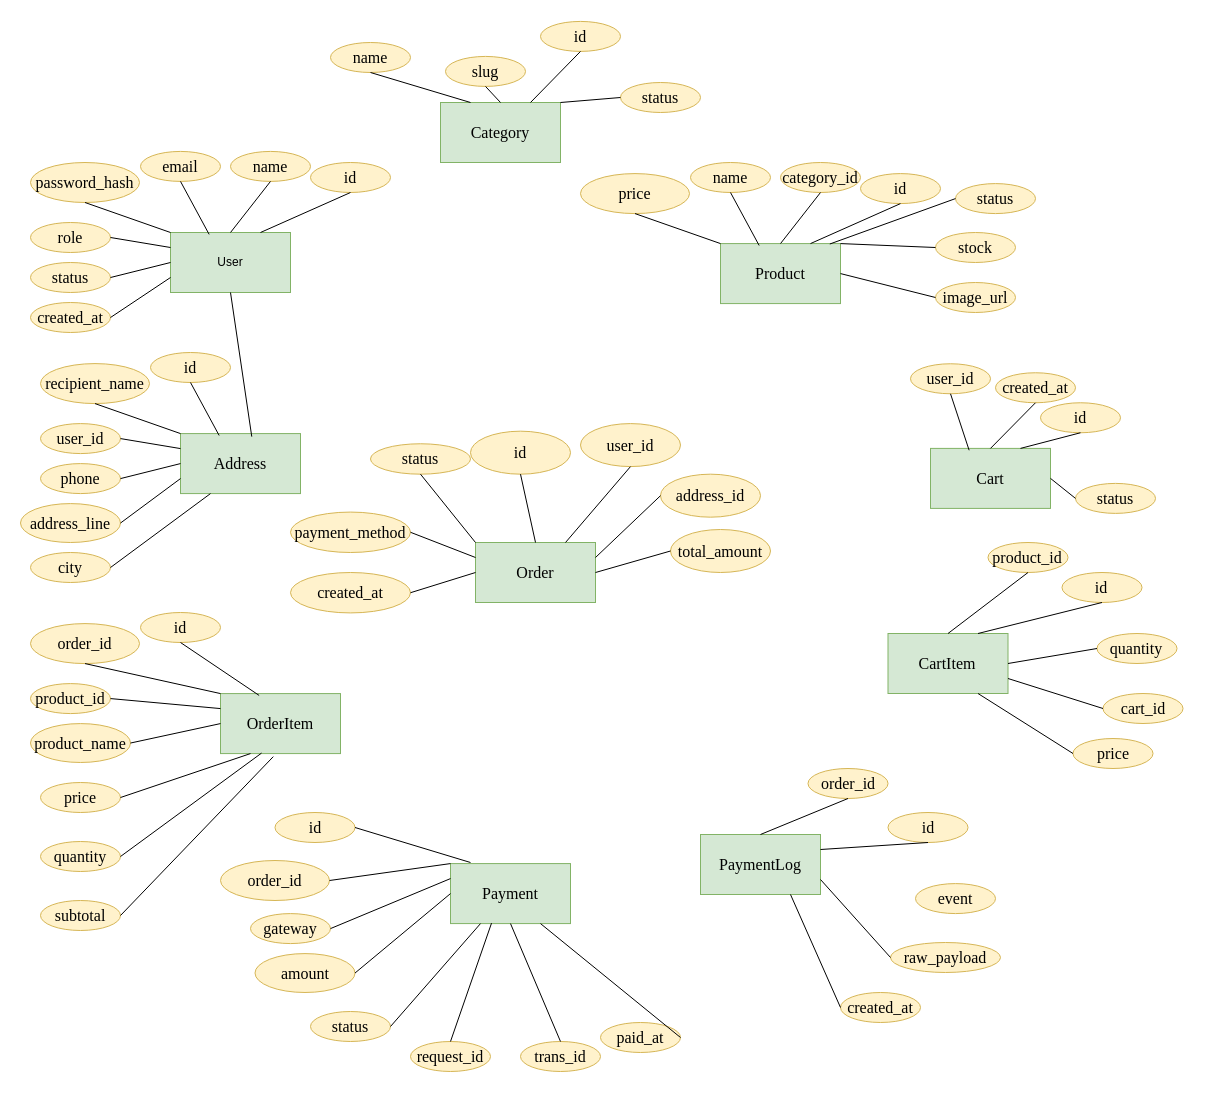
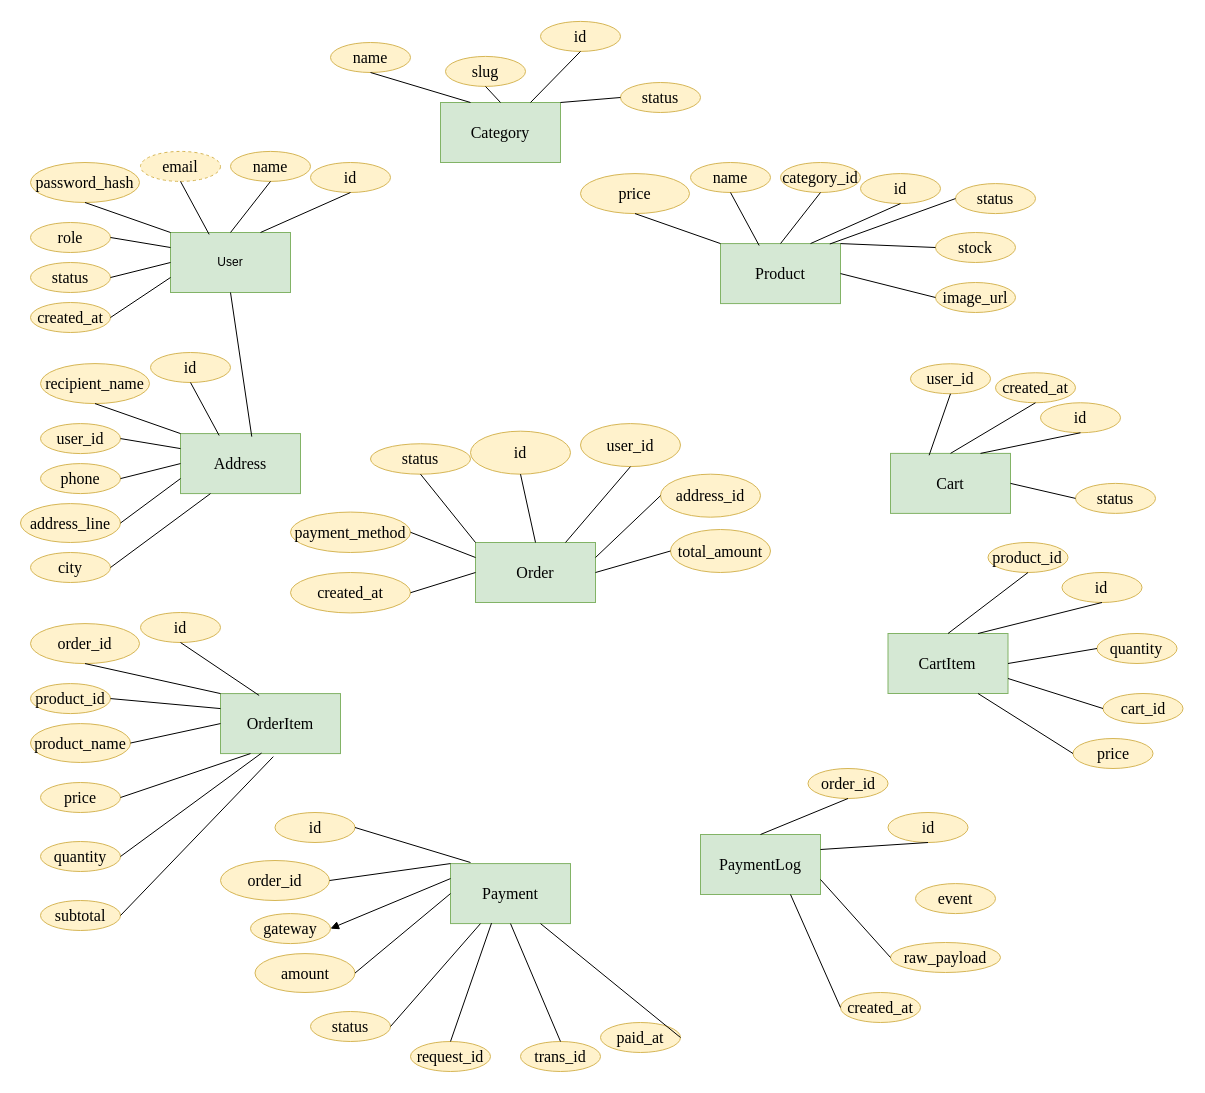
- <mxCell id="7" value="&lt;span style=&quot;caret-color: rgb(0, 0, 0); font-family: -webkit-standard; font-size: medium; text-align: start;&quot;&gt;email&lt;/span&gt;" style="ellipse;whiteSpace=wrap;html=1;strokeColor=#d6b656;align=center;verticalAlign=middle;fontFamily=Helvetica;fontSize=12;fontStyle=0;horizontal=1;fillColor=#fff2cc;" vertex="1" parent="1"><mxGeometry x="140" y="150.92" width="80" height="30" as="geometry" /></mxCell>
+ <mxCell id="7" value="&lt;span style=&quot;caret-color: rgb(0, 0, 0); font-family: -webkit-standard; font-size: medium; text-align: start;&quot;&gt;email&lt;/span&gt;" style="ellipse;whiteSpace=wrap;html=1;strokeColor=#d6b656;align=center;verticalAlign=middle;fontFamily=Helvetica;fontSize=12;fontStyle=0;horizontal=1;fillColor=#fff2cc;dashed=1;" vertex="1" parent="1"><mxGeometry x="140" y="150.92" width="80" height="30" as="geometry" /></mxCell>
- <mxCell id="56" value="&lt;span style=&quot;caret-color: rgb(0, 0, 0); font-family: -webkit-standard; font-size: medium; text-align: start;&quot;&gt;Cart&lt;/span&gt;" style="rounded=0;whiteSpace=wrap;html=1;strokeColor=#82b366;align=center;verticalAlign=middle;fontFamily=Helvetica;fontSize=12;fontStyle=0;horizontal=1;fillColor=#d5e8d4;" vertex="1" parent="1"><mxGeometry x="930" y="447.9" width="120" height="60" as="geometry" /></mxCell>
+ <mxCell id="56" value="&lt;span style=&quot;caret-color: rgb(0, 0, 0); font-family: -webkit-standard; font-size: medium; text-align: start;&quot;&gt;Cart&lt;/span&gt;" style="rounded=0;whiteSpace=wrap;html=1;strokeColor=#82b366;align=center;verticalAlign=middle;fontFamily=Helvetica;fontSize=12;fontStyle=0;horizontal=1;fillColor=#d5e8d4;" vertex="1" parent="1"><mxGeometry x="890" y="452.9" width="120" height="60" as="geometry" /></mxCell>
- <mxCell id="96" value="" style="endArrow=none;html=1;rounded=0;fontFamily=Helvetica;fontSize=12;fontColor=default;fontStyle=0;horizontal=1;entryX=1;entryY=0.5;entryDx=0;entryDy=0;exitX=0;exitY=0.25;exitDx=0;exitDy=0;" edge="1" parent="1" source="90" target="95"><mxGeometry width="50" height="50" relative="1" as="geometry"><mxPoint x="489" y="886.08" as="sourcePoint" /><mxPoint x="440" y="843.08" as="targetPoint" /></mxGeometry></mxCell>
+ <mxCell id="96" value="" style="endArrow=block;html=1;rounded=0;fontFamily=Helvetica;fontSize=12;fontColor=default;fontStyle=0;horizontal=1;entryX=1;entryY=0.5;entryDx=0;entryDy=0;exitX=0;exitY=0.25;exitDx=0;exitDy=0;" edge="1" parent="1" source="90" target="95"><mxGeometry width="50" height="50" relative="1" as="geometry"><mxPoint x="489" y="886.08" as="sourcePoint" /><mxPoint x="440" y="843.08" as="targetPoint" /></mxGeometry></mxCell>
